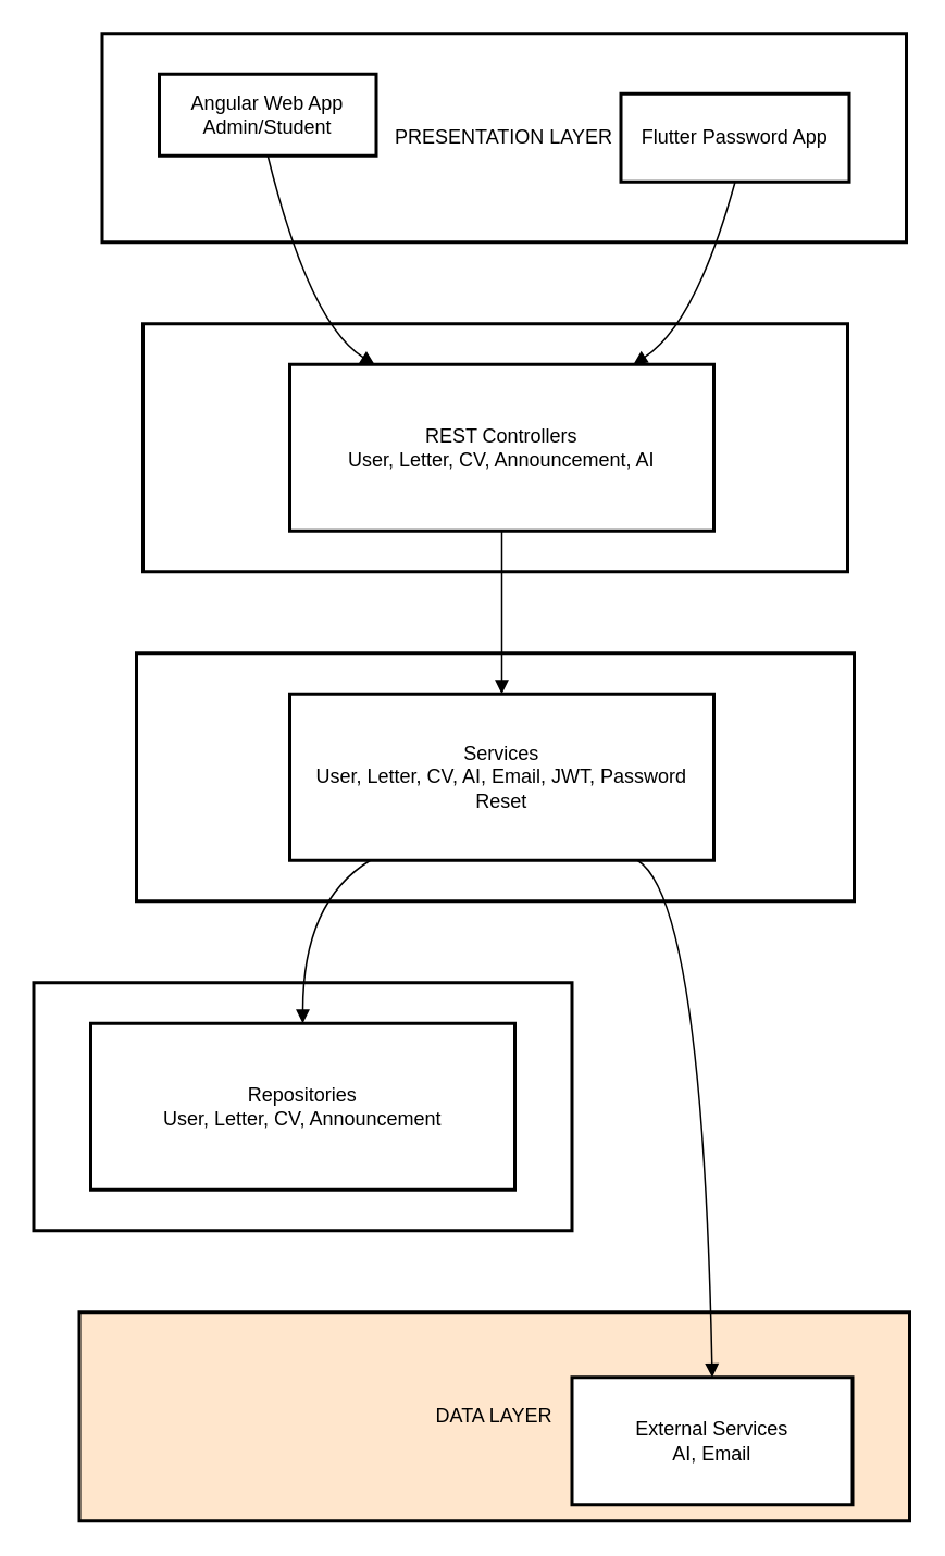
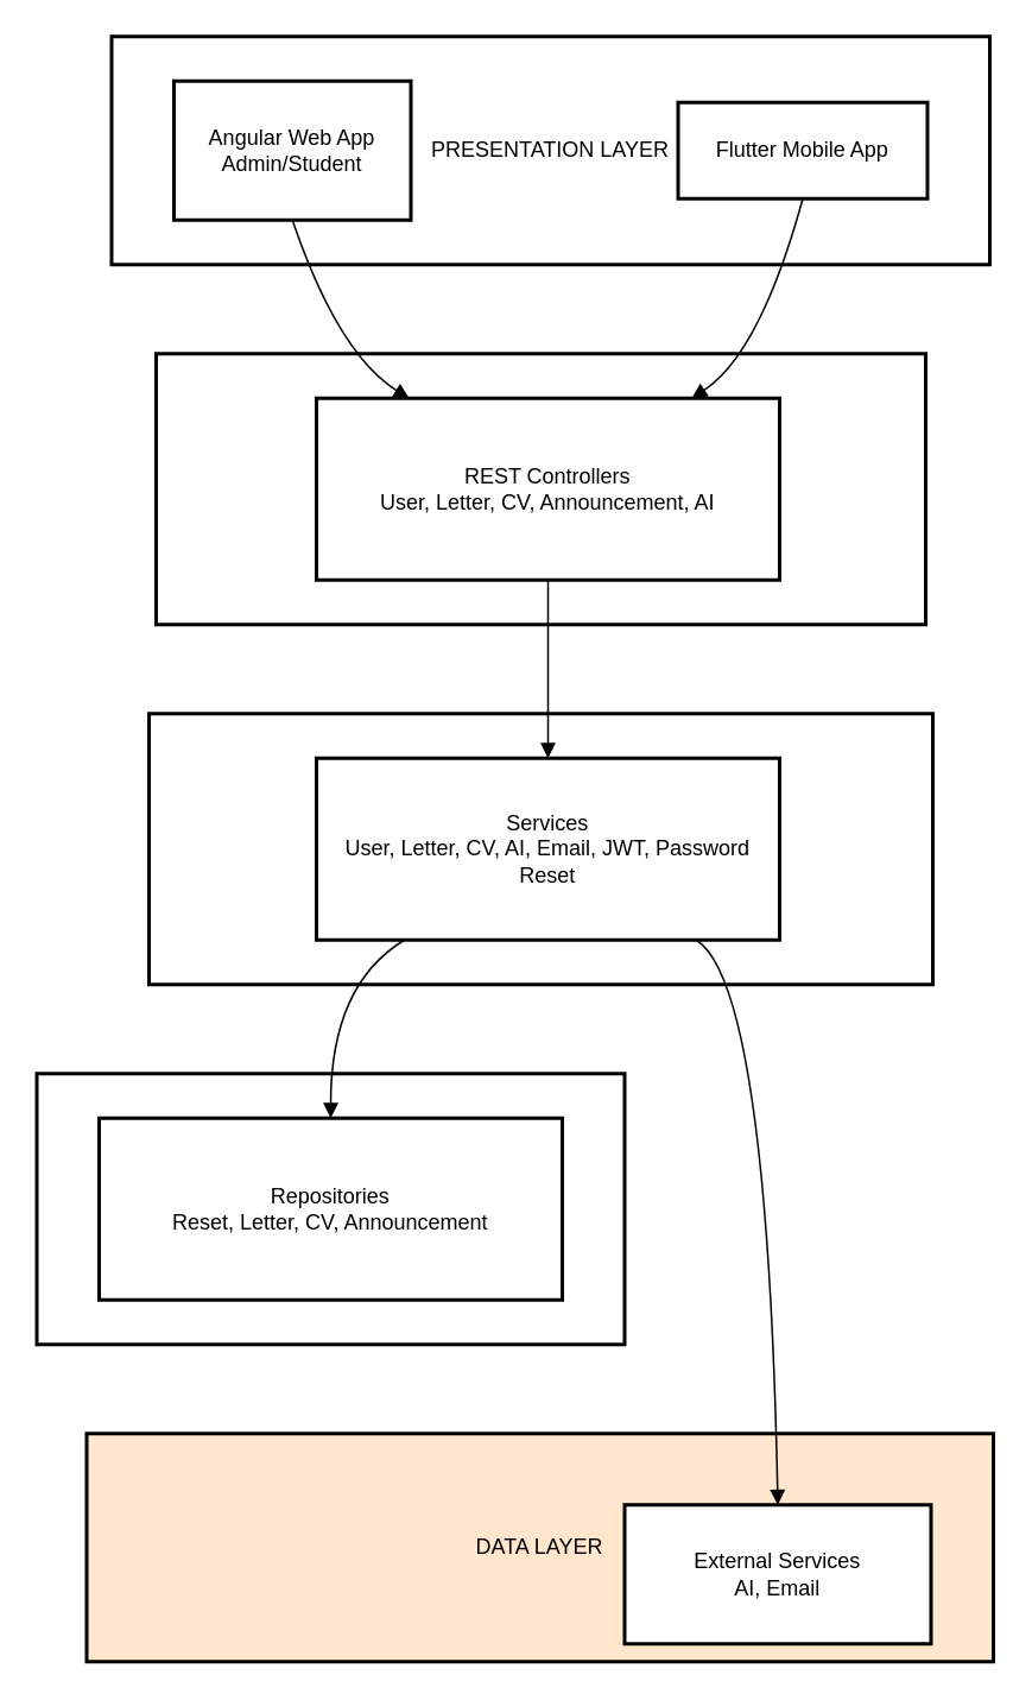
- <mxCell id="7" value="Angular Web App&#10;Admin/Student" style="whiteSpace=wrap;strokeWidth=2;" vertex="1" parent="1"><mxGeometry x="97" y="45" width="133" height="50" as="geometry" /></mxCell>
+ <mxCell id="7" value="Angular Web App&#10;Admin/Student" style="whiteSpace=wrap;strokeWidth=2;" vertex="1" parent="1"><mxGeometry x="97" y="45" width="133" height="78" as="geometry" /></mxCell>
- <mxCell id="8" value="Flutter Password App" style="whiteSpace=wrap;strokeWidth=2;" vertex="1" parent="1"><mxGeometry x="380" y="57" width="140" height="54" as="geometry" /></mxCell>
+ <mxCell id="8" value="Flutter Mobile App" style="whiteSpace=wrap;strokeWidth=2;" vertex="1" parent="1"><mxGeometry x="380" y="57" width="140" height="54" as="geometry" /></mxCell>
- <mxCell id="11" value="Repositories&#10;User, Letter, CV, Announcement" style="whiteSpace=wrap;strokeWidth=2;" vertex="1" parent="1"><mxGeometry x="55" y="627" width="260" height="102" as="geometry" /></mxCell>
+ <mxCell id="11" value="Repositories&#10;Reset, Letter, CV, Announcement" style="whiteSpace=wrap;strokeWidth=2;" vertex="1" parent="1"><mxGeometry x="55" y="627" width="260" height="102" as="geometry" /></mxCell>
